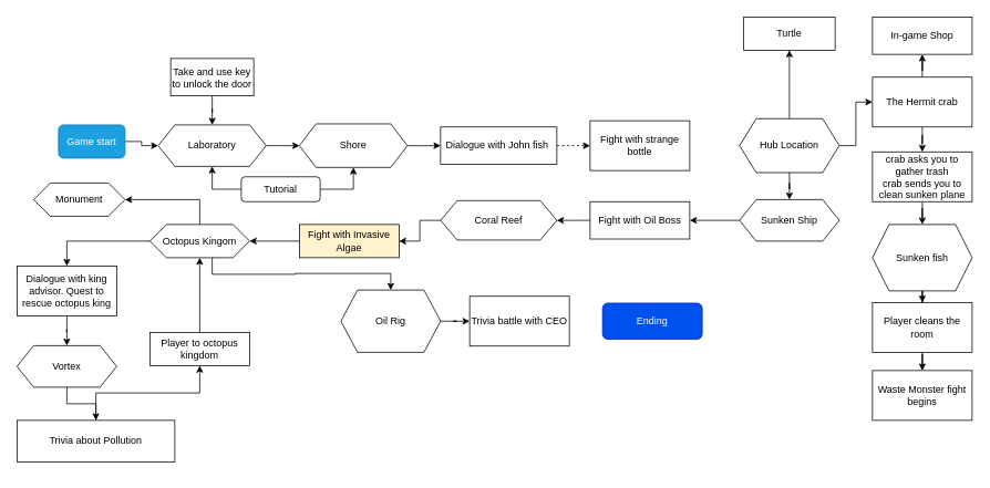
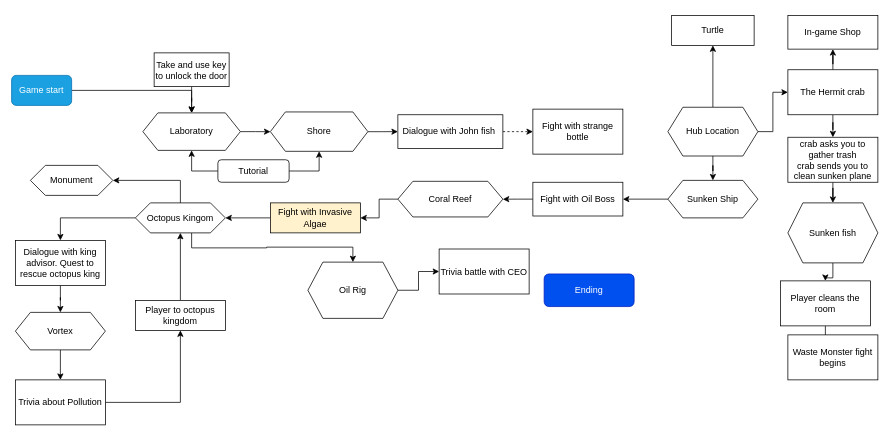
- <mxCell id="3" value="Game start" style="rounded=1;whiteSpace=wrap;html=1;fillColor=#1ba1e2;strokeColor=#006EAF;fontColor=#ffffff;" vertex="1" parent="1"><mxGeometry y="150" width="80" height="40" as="geometry" x="70" /></mxCell>
+ <mxCell id="3" value="Game start" style="rounded=1;whiteSpace=wrap;html=1;fillColor=#1ba1e2;strokeColor=#006EAF;fontColor=#ffffff;" vertex="1" parent="1"><mxGeometry x="15" y="100" width="80" height="40" as="geometry" /></mxCell>
- <mxCell id="55" value="Trivia battle with CEO" style="whiteSpace=wrap;html=1;" vertex="1" parent="1"><mxGeometry x="565" y="356.5" width="120" height="60" as="geometry" /></mxCell>
+ <mxCell id="55" value="Trivia battle with CEO" style="whiteSpace=wrap;html=1;" vertex="1" parent="1"><mxGeometry x="585" y="331.5" width="120" height="60" as="geometry" /></mxCell>
- <mxCell id="30" value="Player cleans the room" style="whiteSpace=wrap;html=1;rounded=0;" vertex="1" parent="1"><mxGeometry x="1050" y="364" width="120" height="60" as="geometry" /></mxCell>
+ <mxCell id="30" value="Player cleans the room" style="whiteSpace=wrap;html=1;rounded=0;" vertex="1" parent="1"><mxGeometry x="1040" y="374" width="120" height="60" as="geometry" /></mxCell>
- <mxCell id="50" value="Trivia about Pollution" style="whiteSpace=wrap;html=1;rounded=0;" vertex="1" parent="1"><mxGeometry x="20" y="506" width="190" height="50" as="geometry" /></mxCell>
+ <mxCell id="50" value="Trivia about Pollution" style="whiteSpace=wrap;html=1;rounded=0;" vertex="1" parent="1"><mxGeometry x="20" y="506" width="120" height="60" as="geometry" /></mxCell>
